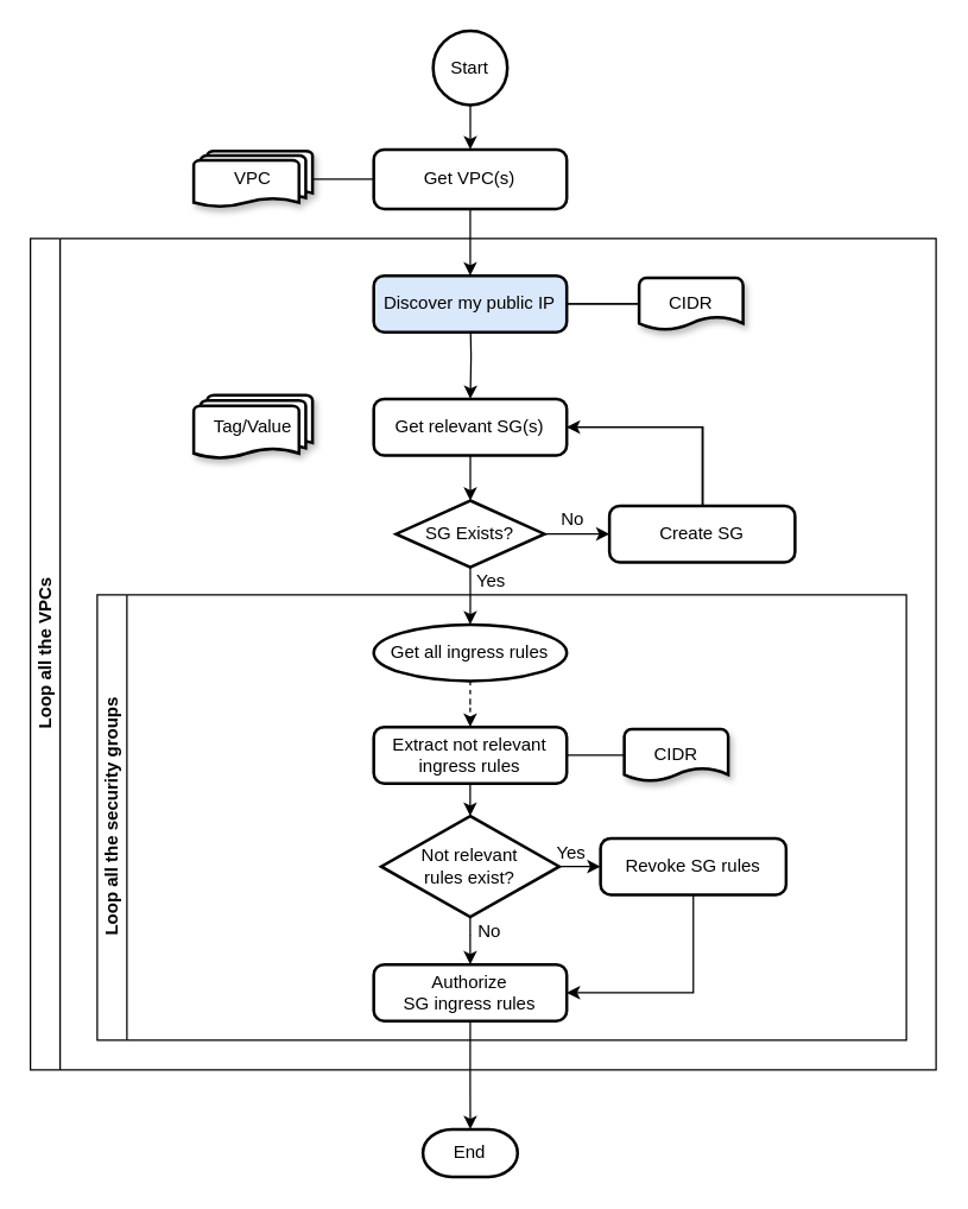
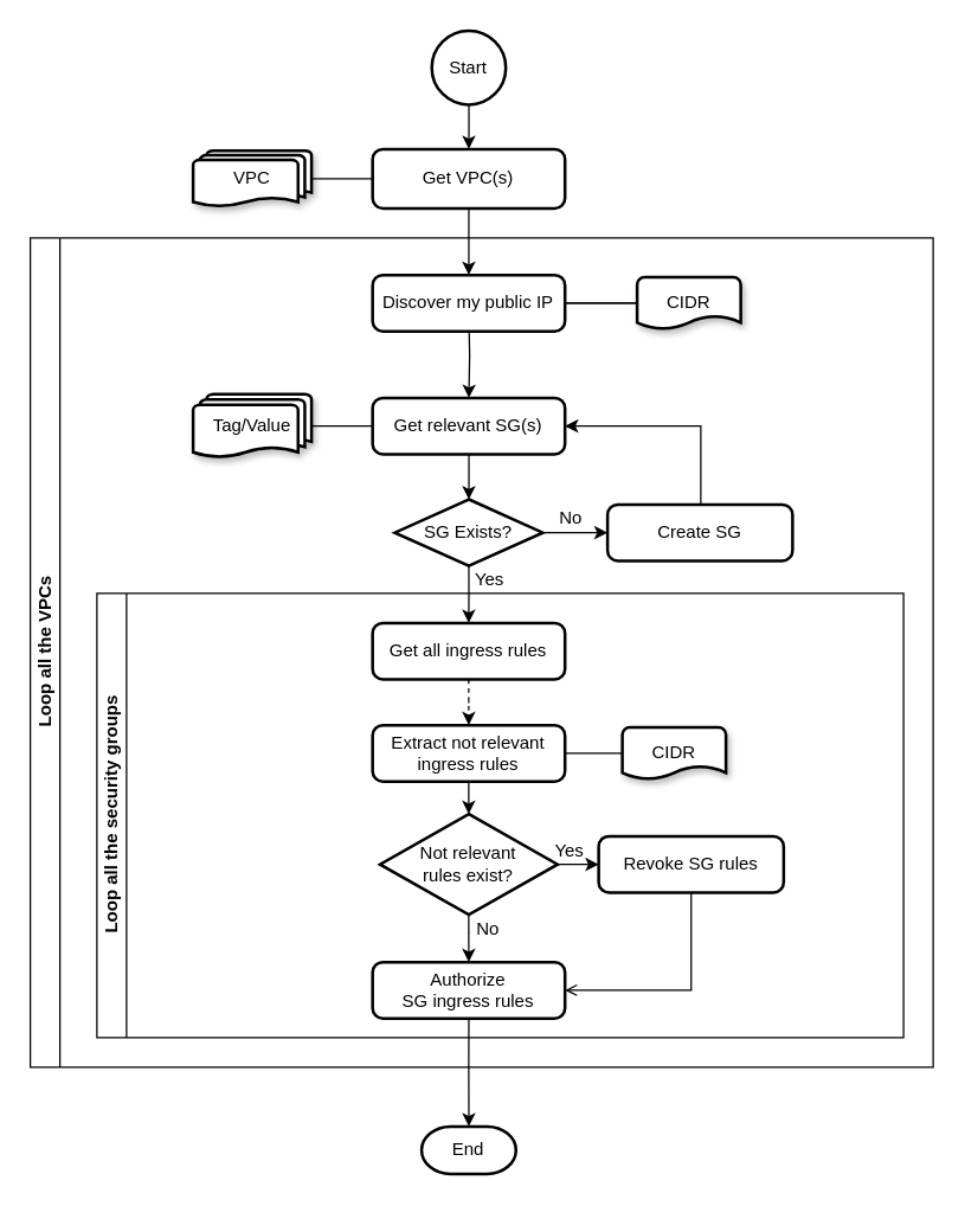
- <mxCell id="26" value="Discover my public IP" style="rounded=1;whiteSpace=wrap;html=1;absoluteArcSize=1;arcSize=14;strokeWidth=2;fillColor=#dae8fc;" parent="24" vertex="1"><mxGeometry x="231.25" y="25" width="130" height="38" as="geometry" /></mxCell>
+ <mxCell id="26" value="Discover my public IP" style="rounded=1;whiteSpace=wrap;html=1;absoluteArcSize=1;arcSize=14;strokeWidth=2;" parent="24" vertex="1"><mxGeometry x="231.25" y="25" width="130" height="38" as="geometry" /></mxCell>
- <mxCell id="27" value="" style="edgeStyle=orthogonalEdgeStyle;rounded=0;orthogonalLoop=1;jettySize=auto;html=1;endArrow=none;endFill=0;" edge="1" parent="24" source="28" target="34"><mxGeometry relative="1" as="geometry" /></mxCell>
+ <mxCell id="27" value="" style="edgeStyle=orthogonalEdgeStyle;rounded=0;orthogonalLoop=1;jettySize=auto;html=1;endArrow=none;endFill=0;" edge="1" parent="24" source="28" target="36"><mxGeometry relative="1" as="geometry" /></mxCell>
- <mxCell id="17" value="Get all ingress rules" style="ellipse;whiteSpace=wrap;html=1;absoluteArcSize=1;arcSize=14;strokeWidth=2;" parent="13" vertex="1"><mxGeometry x="186.245" y="20" width="130" height="38" as="geometry" /></mxCell>
+ <mxCell id="17" value="Get all ingress rules" style="rounded=1;whiteSpace=wrap;html=1;absoluteArcSize=1;arcSize=14;strokeWidth=2;" parent="13" vertex="1"><mxGeometry x="186.245" y="20" width="130" height="38" as="geometry" /></mxCell>
- <mxCell id="16" style="edgeStyle=orthogonalEdgeStyle;rounded=0;orthogonalLoop=1;jettySize=auto;html=1;exitX=0.5;exitY=1;exitDx=0;exitDy=0;entryX=1;entryY=0.5;entryDx=0;entryDy=0;" parent="13" source="14" target="15" edge="1"><mxGeometry relative="1" as="geometry" /></mxCell>
+ <mxCell id="16" style="edgeStyle=orthogonalEdgeStyle;rounded=0;orthogonalLoop=1;jettySize=auto;html=1;exitX=0.5;exitY=1;exitDx=0;exitDy=0;entryX=1;entryY=0.5;entryDx=0;entryDy=0;endArrow=open;" parent="13" source="14" target="15" edge="1"><mxGeometry relative="1" as="geometry" /></mxCell>
